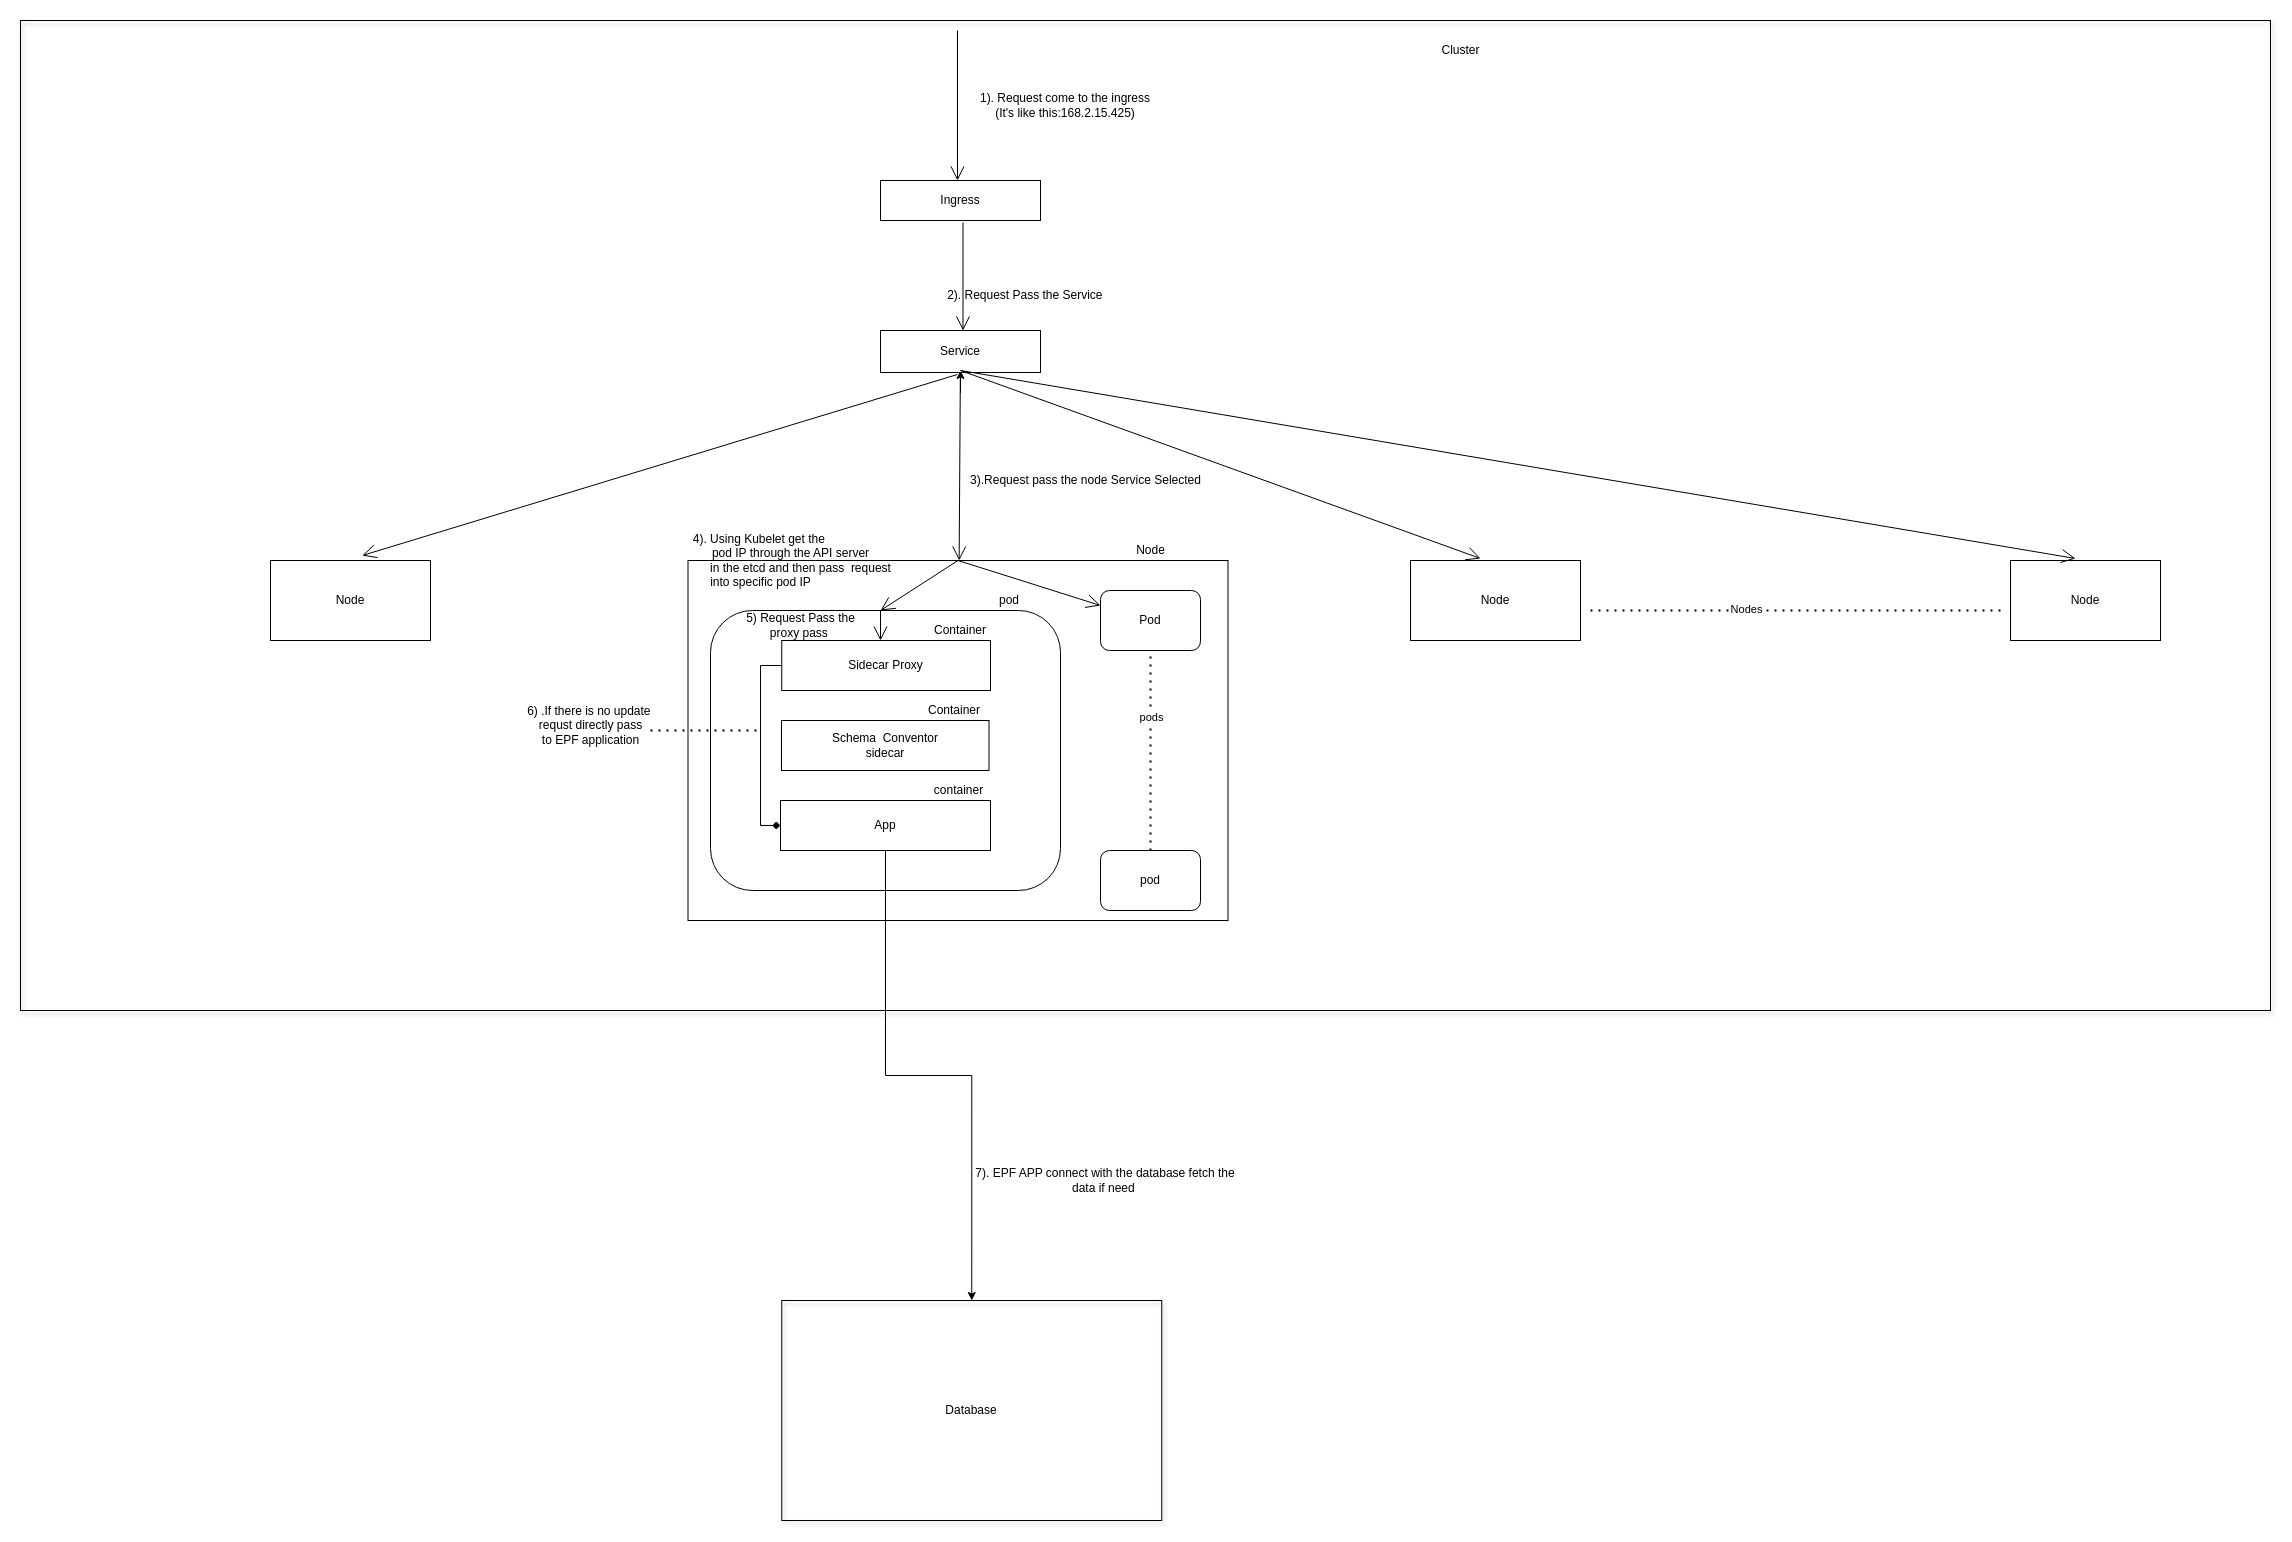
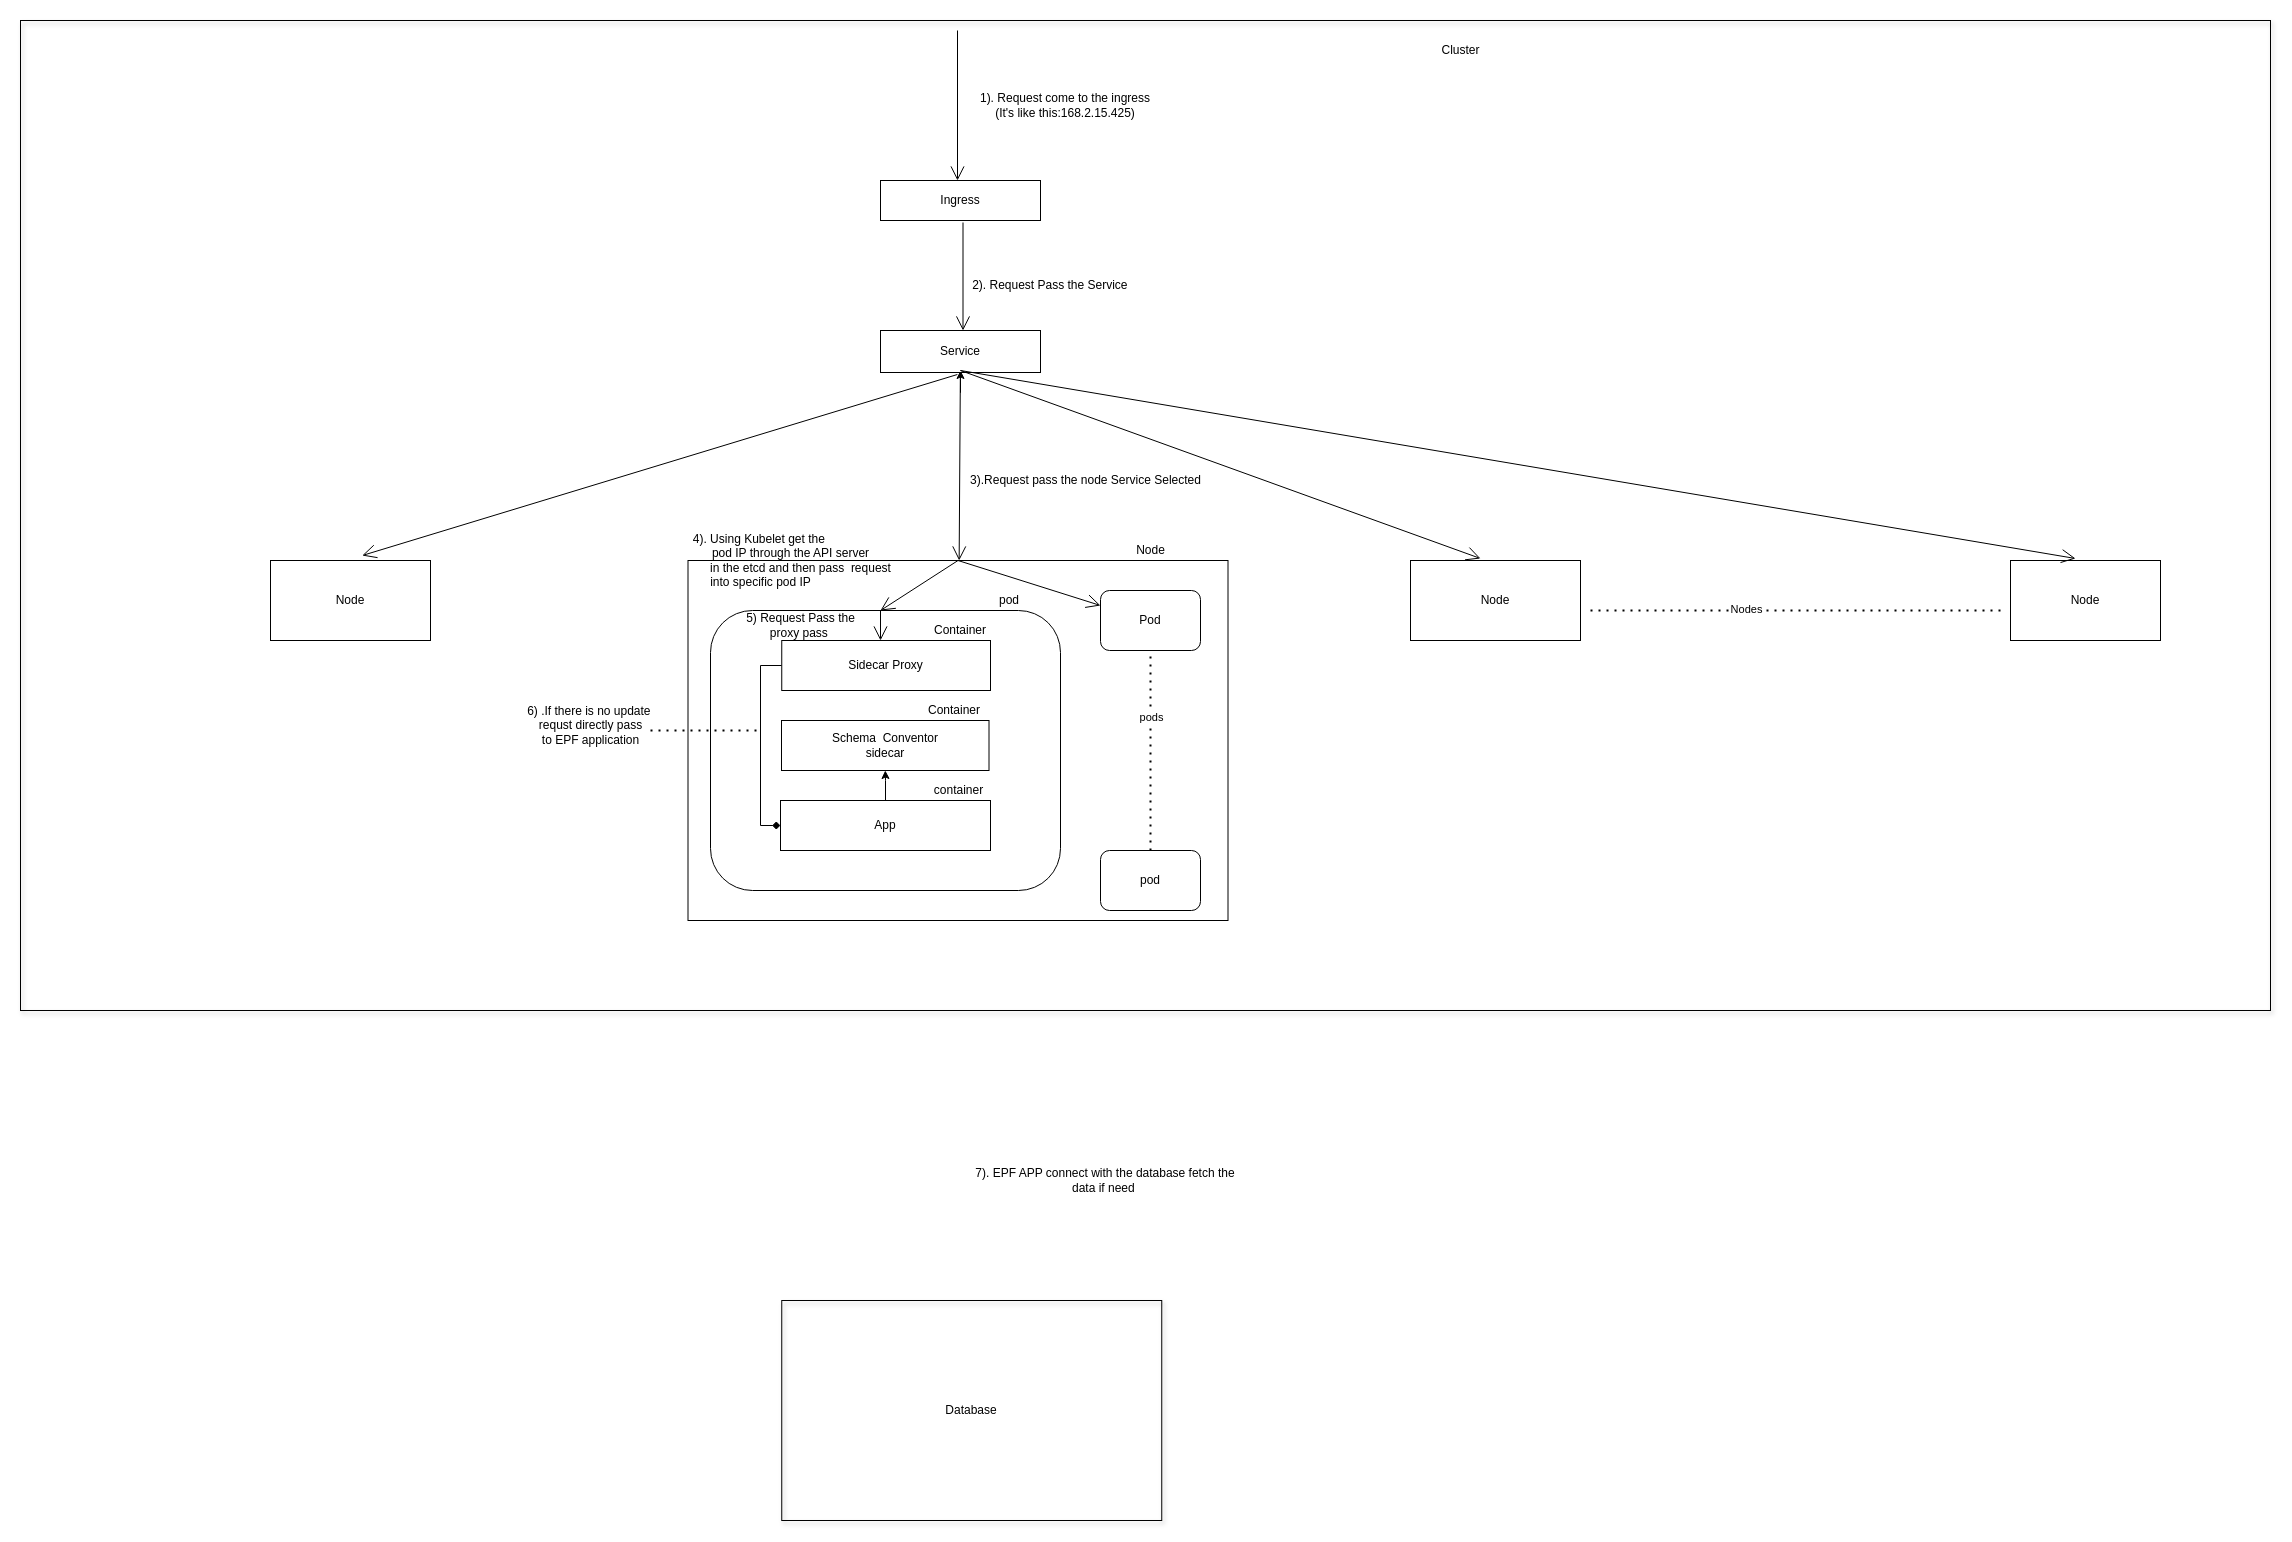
- <mxCell id="9" value="2). Request Pass the Service&amp;nbsp;" style="text;html=1;strokeColor=none;fillColor=none;align=center;verticalAlign=middle;whiteSpace=wrap;rounded=0;" parent="1" vertex="1"><mxGeometry x="945" y="280" width="163" height="30" as="geometry" /></mxCell>
+ <mxCell id="9" value="2). Request Pass the Service&amp;nbsp;" style="text;html=1;strokeColor=none;fillColor=none;align=center;verticalAlign=middle;whiteSpace=wrap;rounded=0;" parent="1" vertex="1"><mxGeometry x="970" y="270" width="163" height="30" as="geometry" /></mxCell>
- <mxCell id="31" style="edgeStyle=orthogonalEdgeStyle;rounded=0;orthogonalLoop=1;jettySize=auto;html=1;entryX=0.5;entryY=0;entryDx=0;entryDy=0;" parent="1" source="32" target="45" edge="1"><mxGeometry relative="1" as="geometry" /></mxCell>
+ <mxCell id="31" style="edgeStyle=orthogonalEdgeStyle;rounded=0;orthogonalLoop=1;jettySize=auto;html=1;" parent="1" source="32" target="30" edge="1"><mxGeometry relative="1" as="geometry" /></mxCell>
